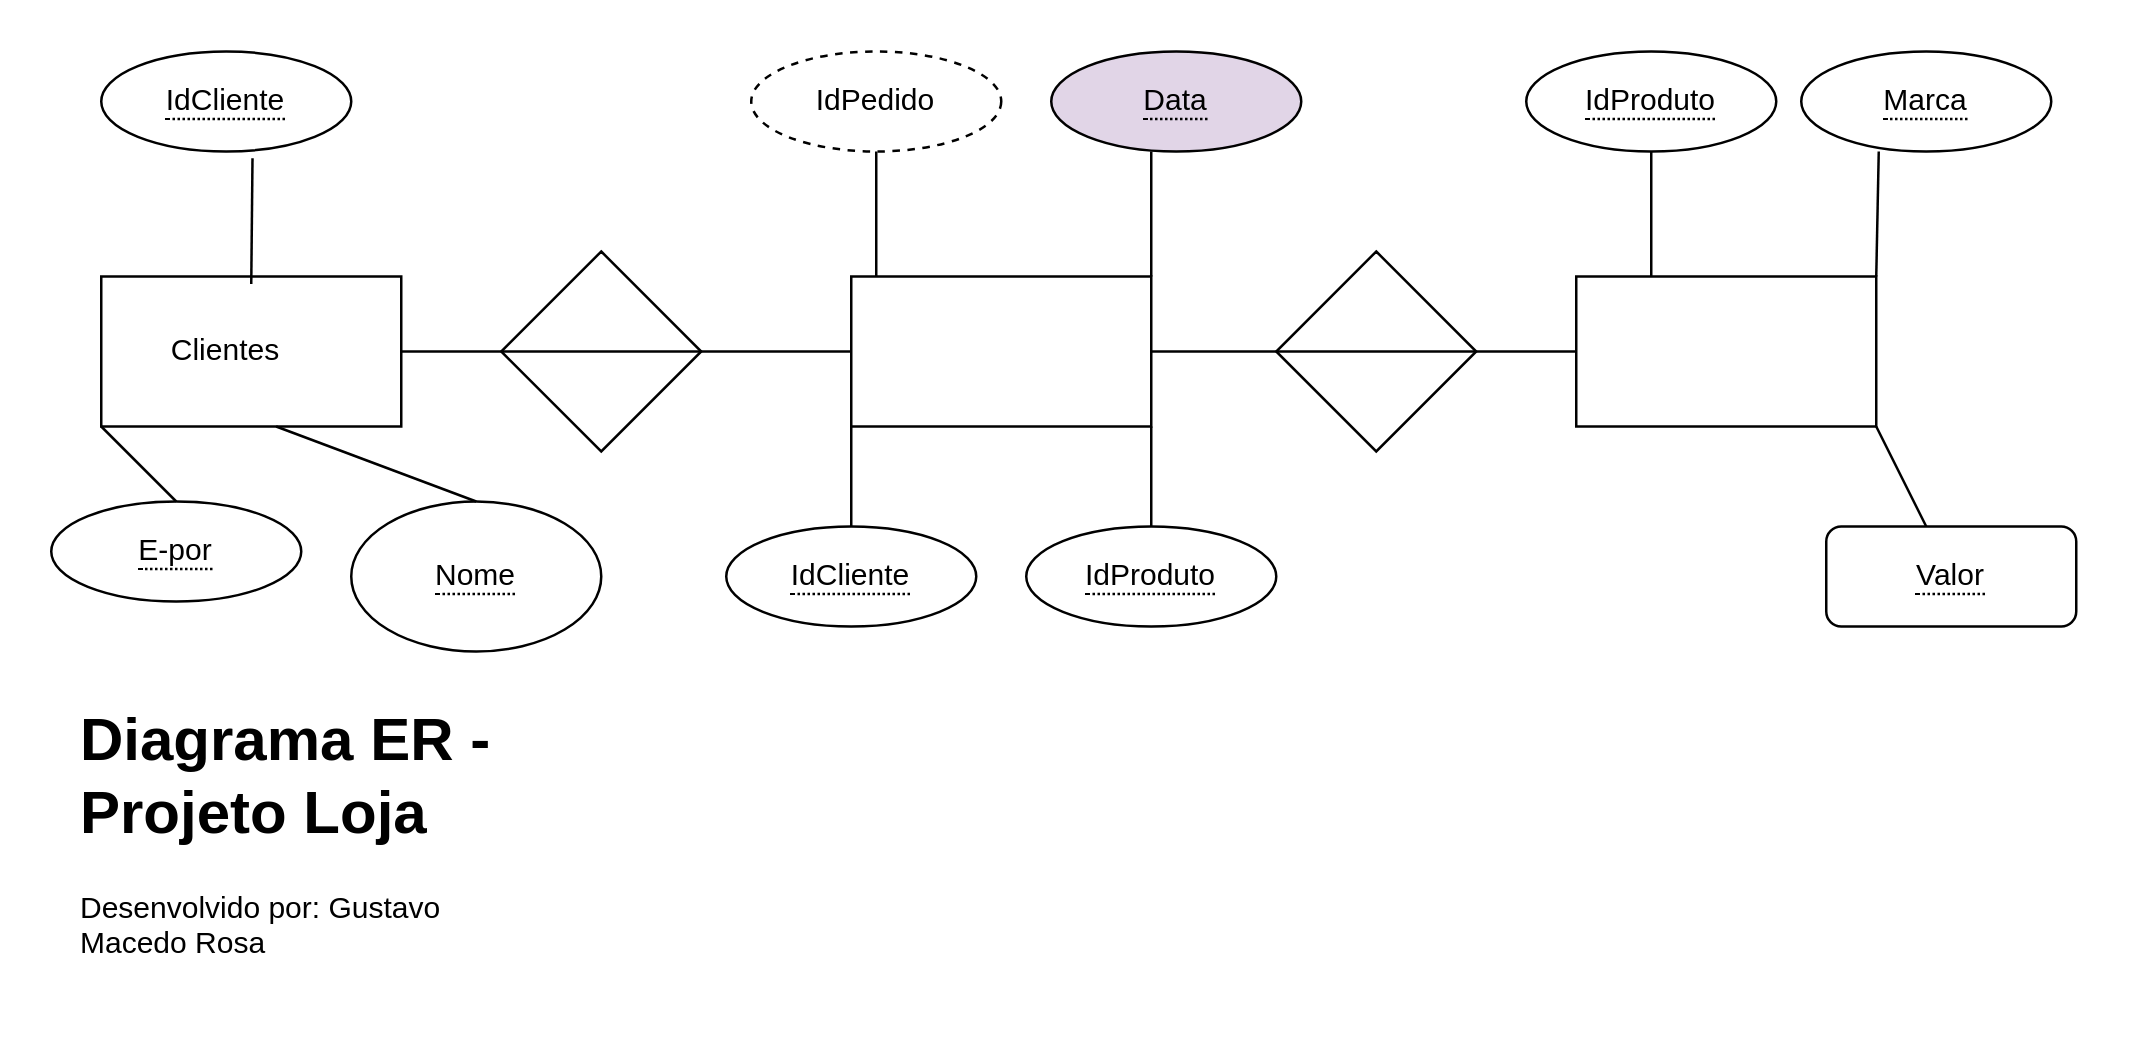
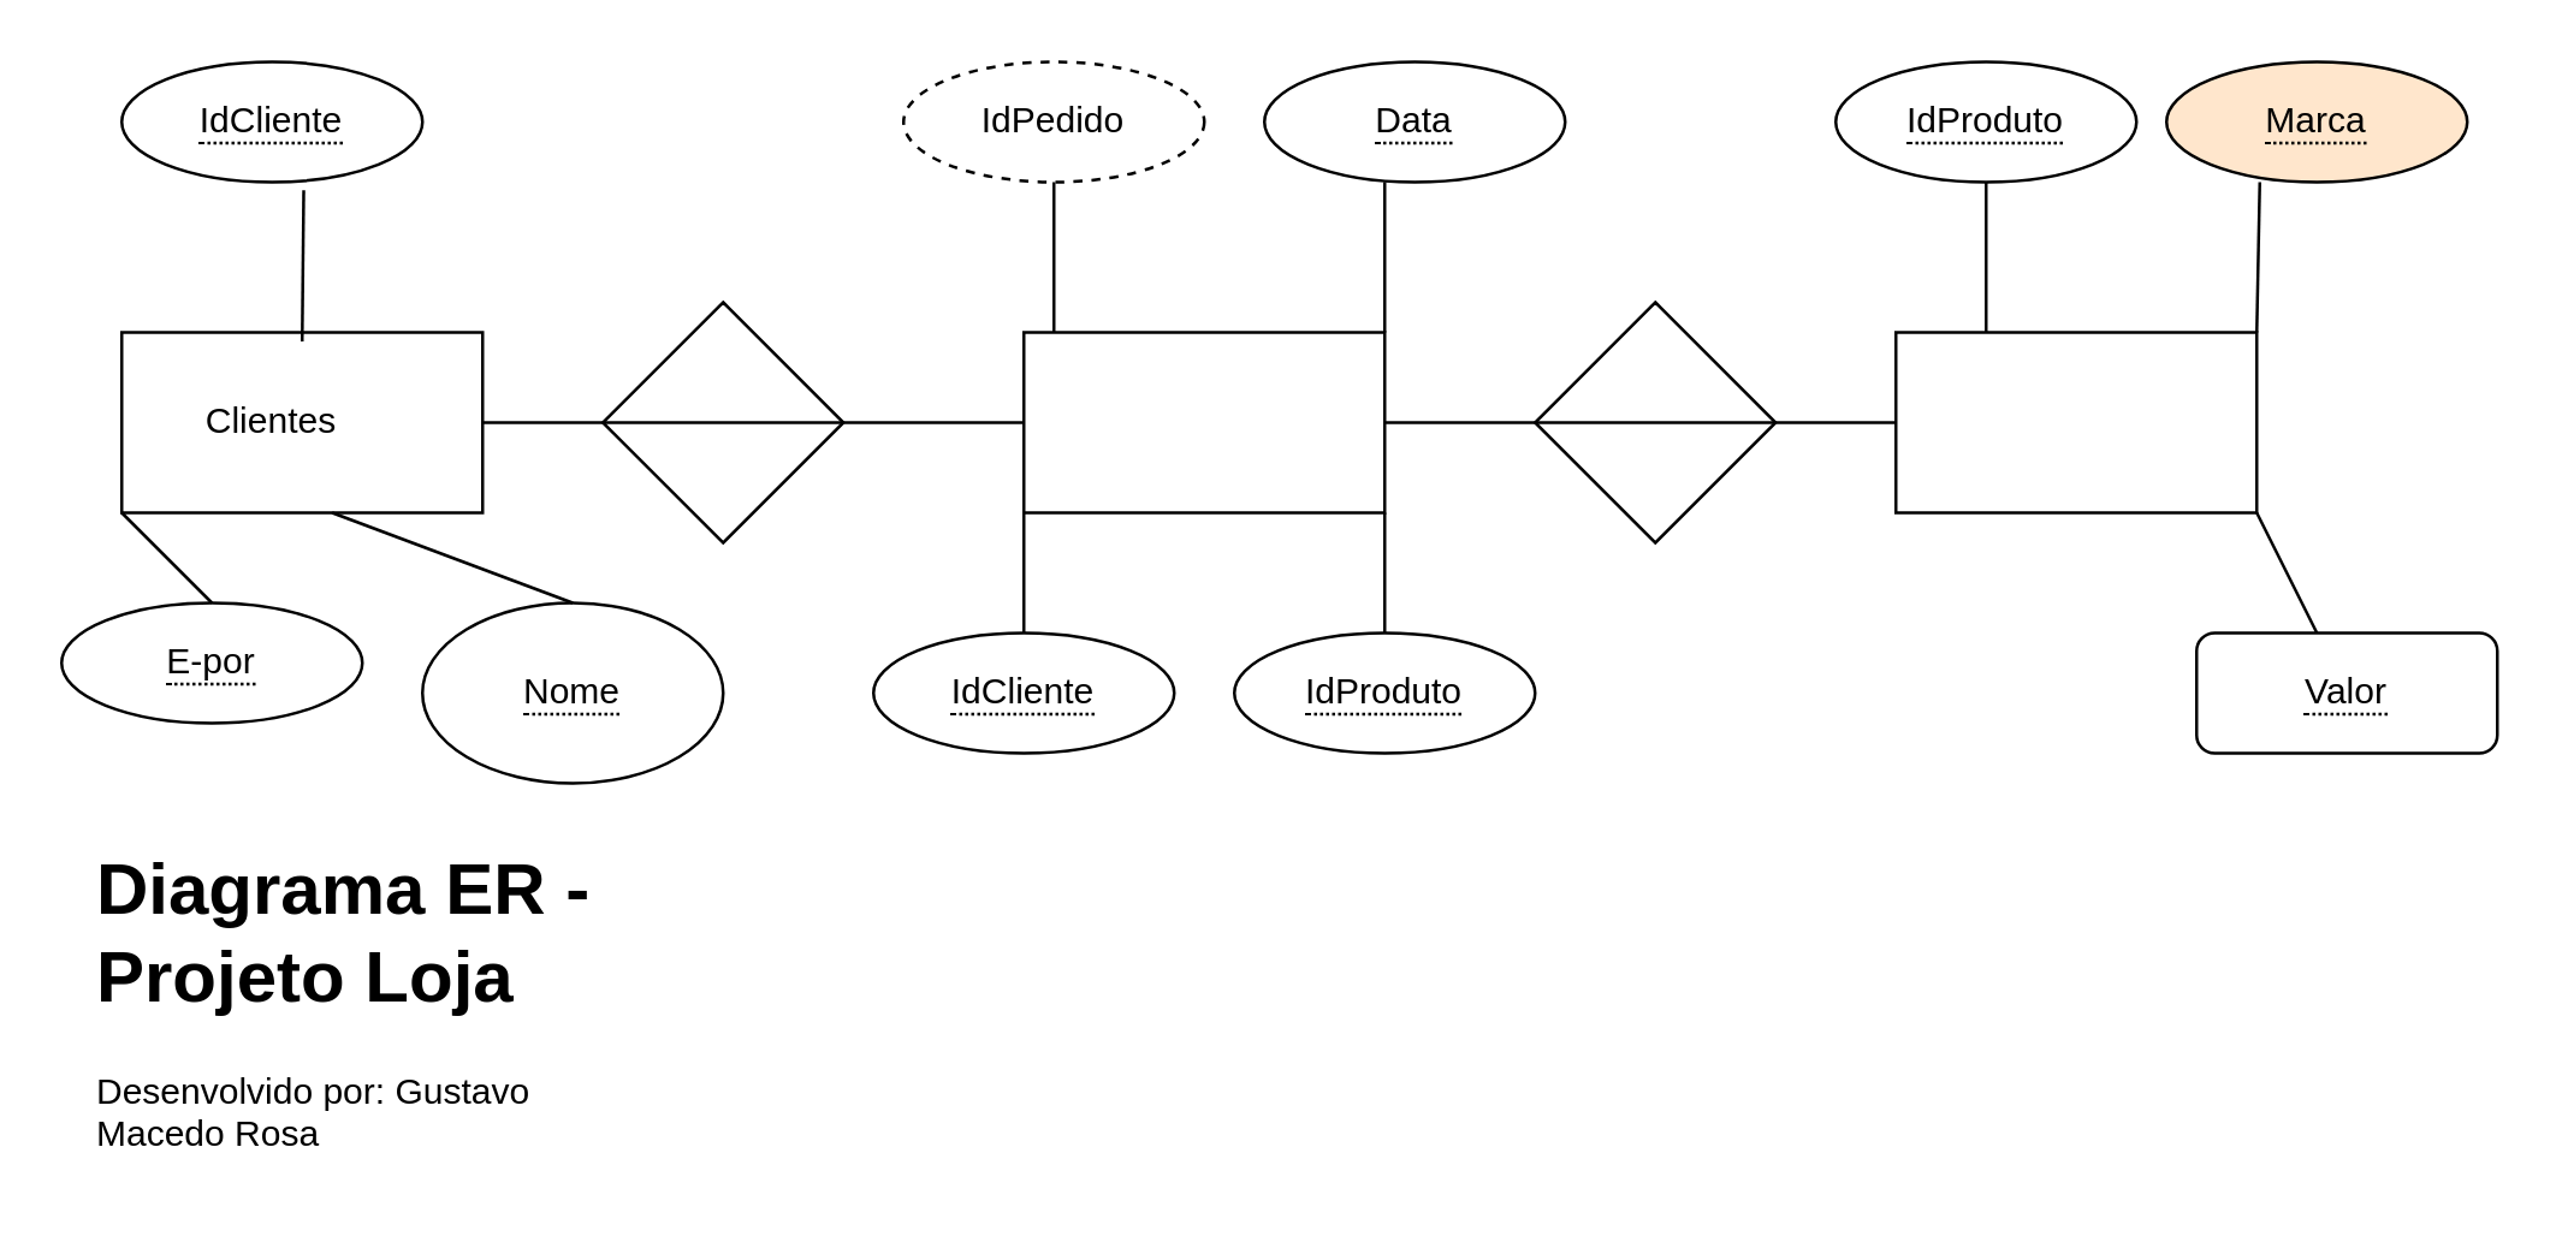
- <mxCell id="17" value="&lt;span style=&quot;border-bottom: 1px dotted&quot;&gt;Data&lt;/span&gt;" style="ellipse;whiteSpace=wrap;html=1;align=center;fillColor=#e1d5e7;" vertex="1" parent="1"><mxGeometry x="420" y="20" width="100" height="40" as="geometry" /></mxCell>
+ <mxCell id="17" value="&lt;span style=&quot;border-bottom: 1px dotted&quot;&gt;Data&lt;/span&gt;" style="ellipse;whiteSpace=wrap;html=1;align=center;" vertex="1" parent="1"><mxGeometry x="420" y="20" width="100" height="40" as="geometry" /></mxCell>
- <mxCell id="19" value="&lt;span style=&quot;border-bottom: 1px dotted&quot;&gt;Marca&lt;/span&gt;" style="ellipse;whiteSpace=wrap;html=1;align=center;" vertex="1" parent="1"><mxGeometry x="720" y="20" width="100" height="40" as="geometry" /></mxCell>
+ <mxCell id="19" value="&lt;span style=&quot;border-bottom: 1px dotted&quot;&gt;Marca&lt;/span&gt;" style="ellipse;whiteSpace=wrap;html=1;align=center;fillColor=#ffe6cc;" vertex="1" parent="1"><mxGeometry x="720" y="20" width="100" height="40" as="geometry" /></mxCell>
